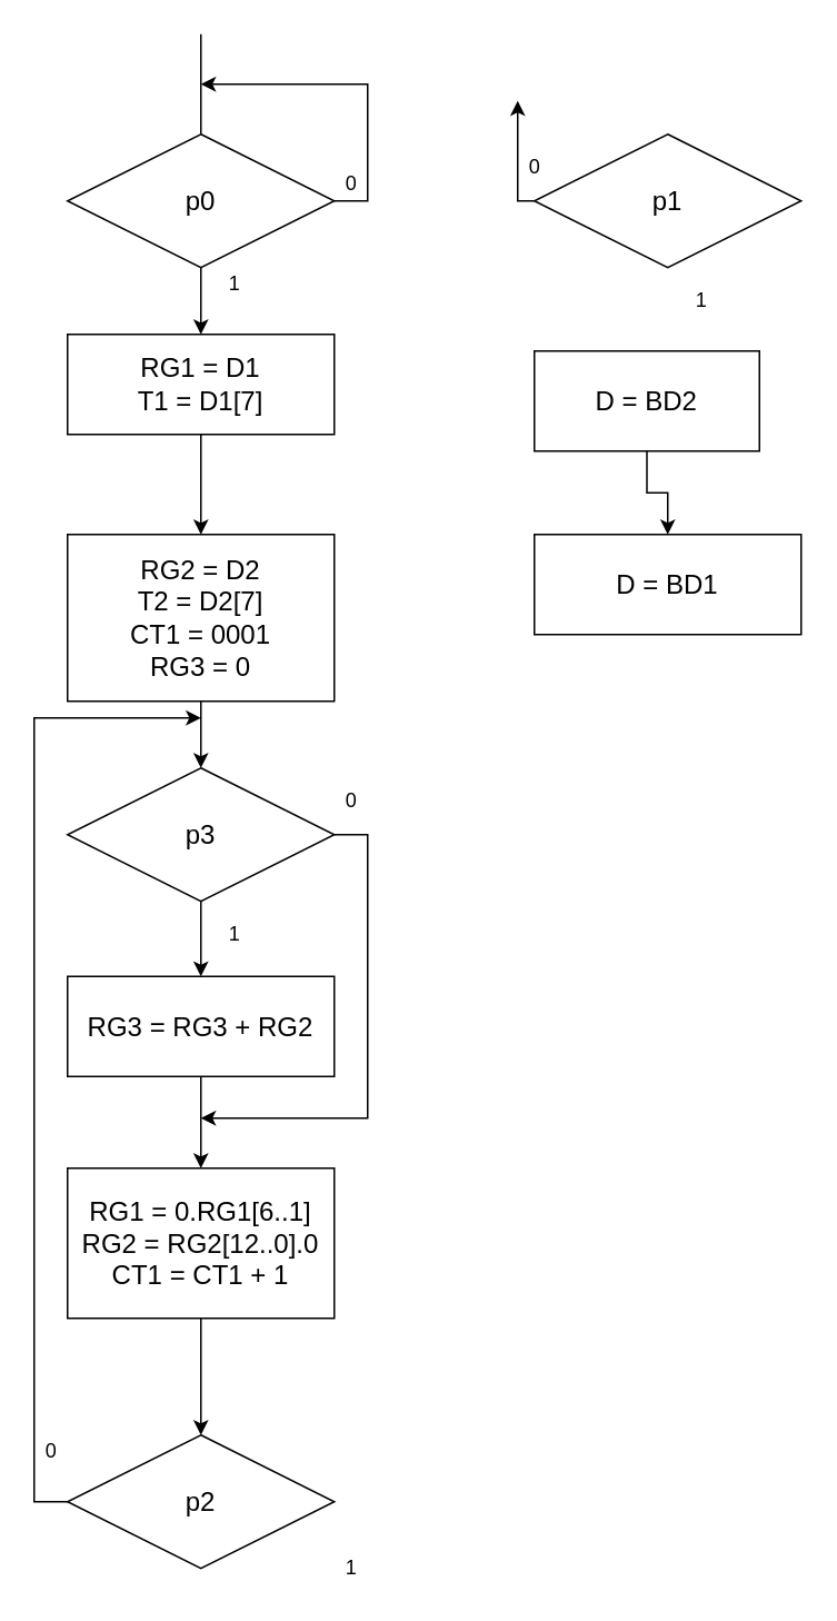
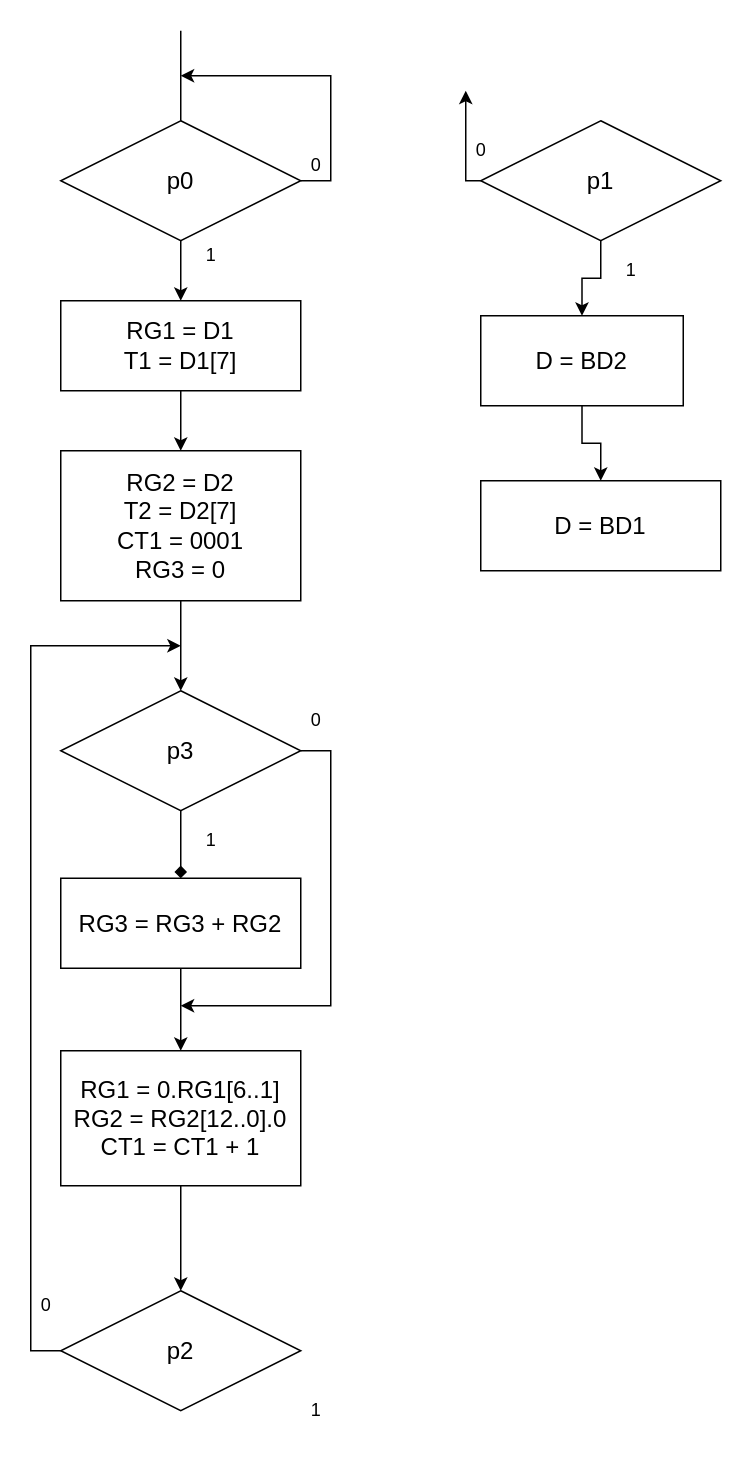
+ <mxCell id="24" style="edgeStyle=orthogonalEdgeStyle;rounded=0;orthogonalLoop=1;jettySize=auto;html=1;exitX=0.5;exitY=1;exitDx=0;exitDy=0;entryX=0.5;entryY=0;entryDx=0;entryDy=0;" edge="1" parent="1" source="25" target="29"><mxGeometry relative="1" as="geometry" /></mxCell>
- <mxCell id="11" value="&lt;font style=&quot;font-size: 16px&quot;&gt;RG2 = D2&lt;br&gt;T2 = D2[7]&lt;br&gt;CT1 = 0001&lt;br&gt;RG3 = 0&lt;br&gt;&lt;/font&gt;" style="rounded=0;whiteSpace=wrap;html=1;" vertex="1" parent="1"><mxGeometry x="40" y="320" width="160" height="100" as="geometry" /></mxCell>
+ <mxCell id="11" value="&lt;font style=&quot;font-size: 16px&quot;&gt;RG2 = D2&lt;br&gt;T2 = D2[7]&lt;br&gt;CT1 = 0001&lt;br&gt;RG3 = 0&lt;br&gt;&lt;/font&gt;" style="rounded=0;whiteSpace=wrap;html=1;" vertex="1" parent="1"><mxGeometry x="40" y="300" width="160" height="100" as="geometry" /></mxCell>
- <mxCell id="12" style="edgeStyle=orthogonalEdgeStyle;rounded=0;orthogonalLoop=1;jettySize=auto;html=1;exitX=0.5;exitY=1;exitDx=0;exitDy=0;entryX=0.5;entryY=0;entryDx=0;entryDy=0;" edge="1" parent="1" source="14" target="16"><mxGeometry relative="1" as="geometry" /></mxCell>
+ <mxCell id="12" style="edgeStyle=orthogonalEdgeStyle;rounded=0;orthogonalLoop=1;jettySize=auto;html=1;exitX=0.5;exitY=1;exitDx=0;exitDy=0;entryX=0.5;entryY=0;entryDx=0;entryDy=0;endArrow=diamond;" edge="1" parent="1" source="14" target="16"><mxGeometry relative="1" as="geometry" /></mxCell>
